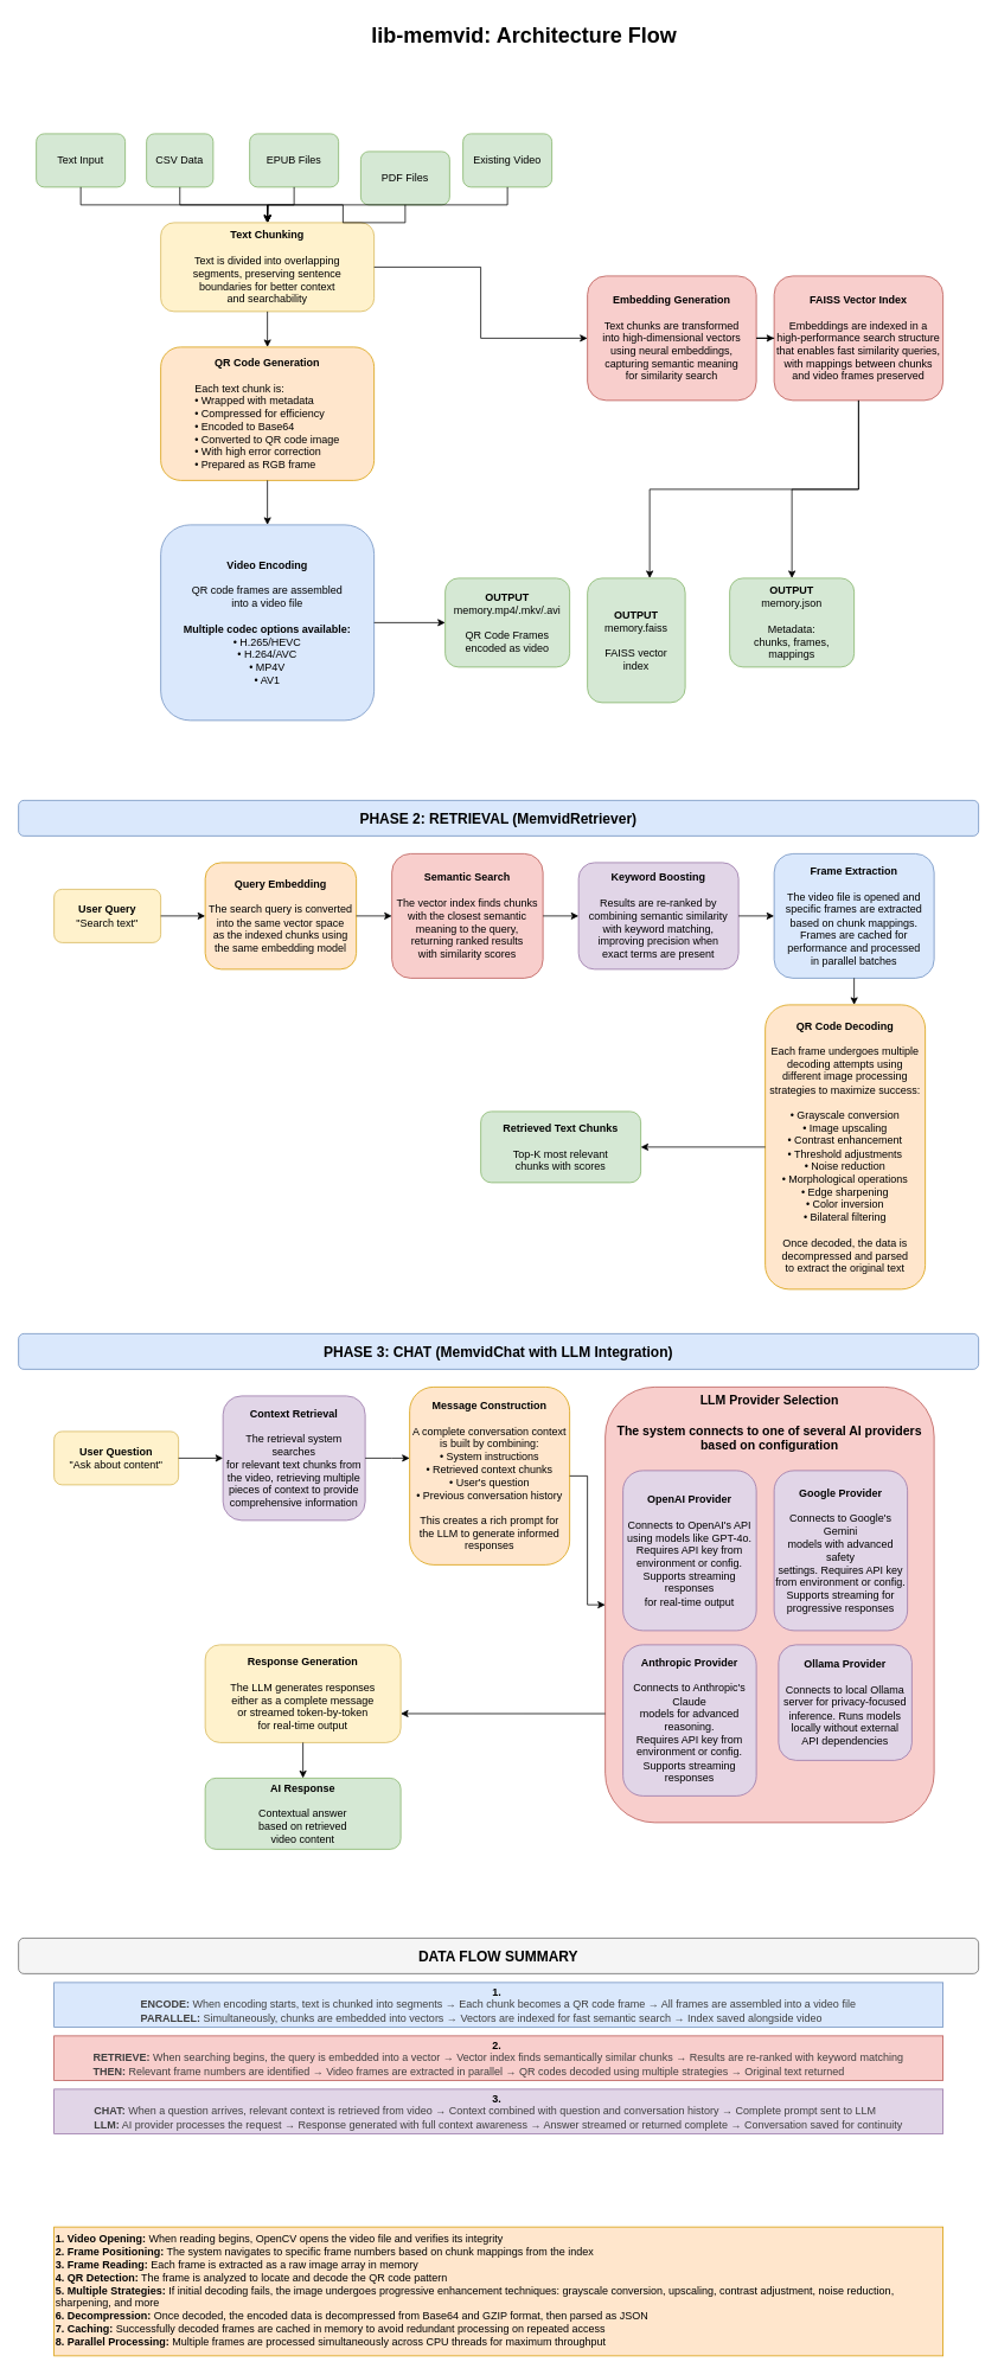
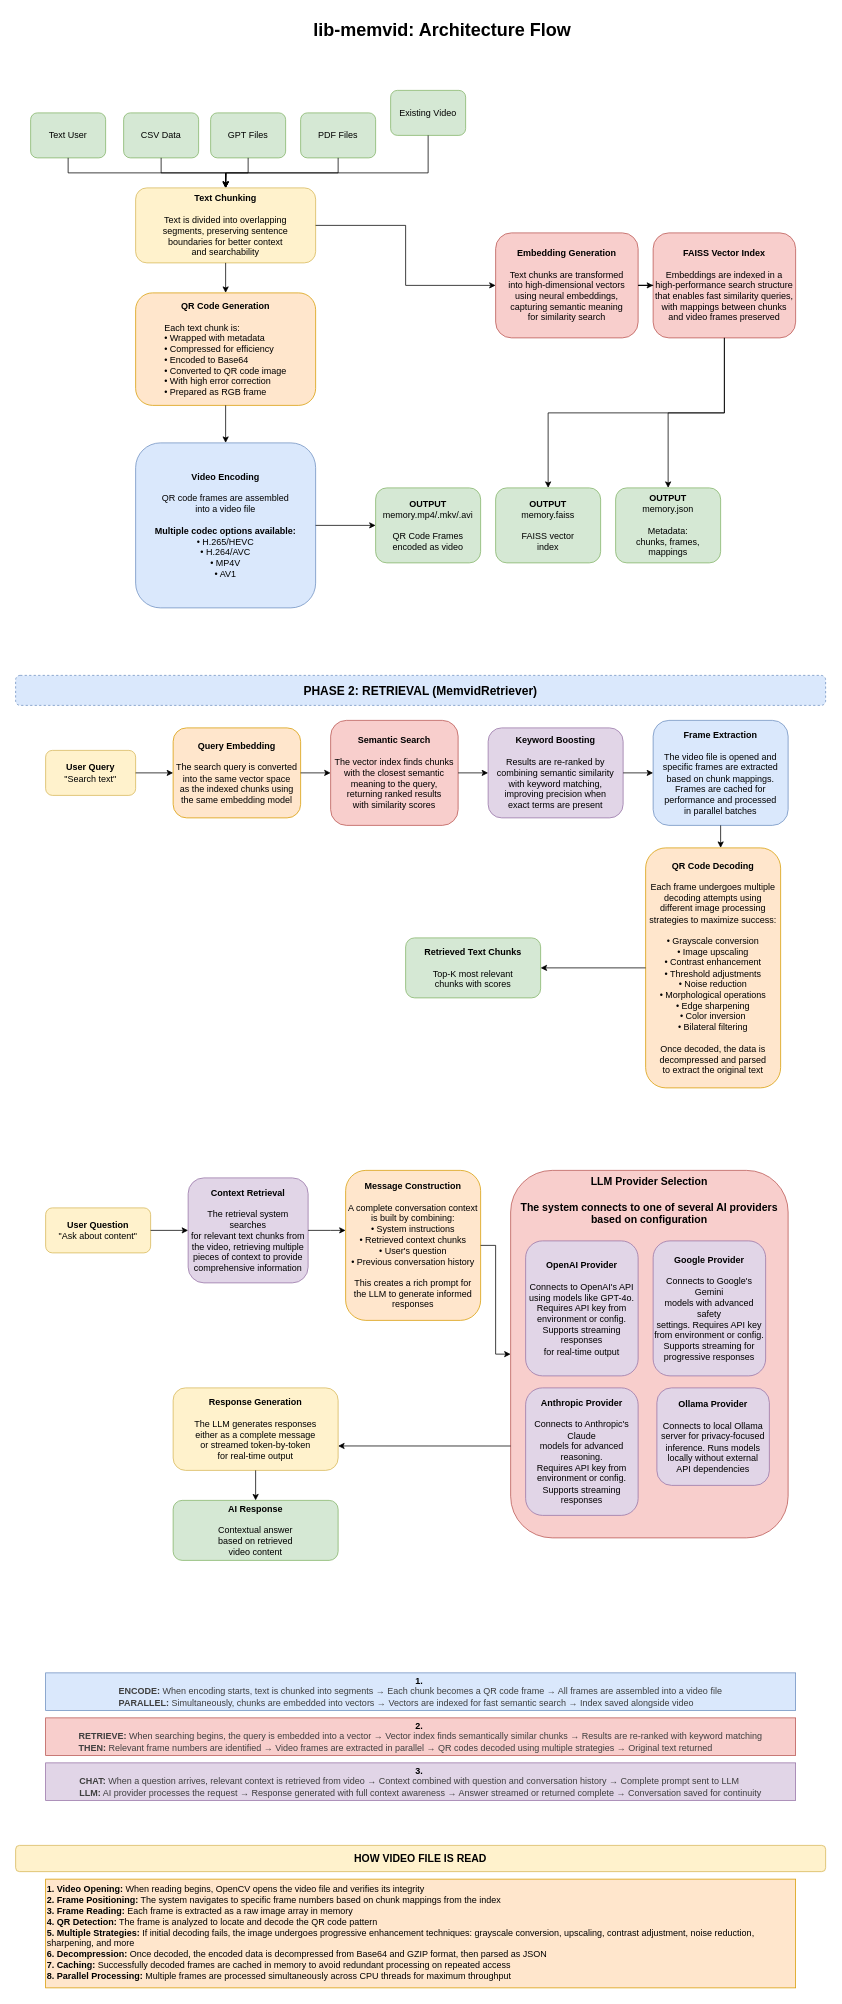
- <mxCell id="3" value="Text Input" style="rounded=1;whiteSpace=wrap;html=1;fillColor=#d5e8d4;strokeColor=#82b366;align=center;" parent="1" vertex="1"><mxGeometry x="40" y="150" width="100" height="60" as="geometry" /></mxCell>
+ <mxCell id="3" value="Text User" style="rounded=1;whiteSpace=wrap;html=1;fillColor=#d5e8d4;strokeColor=#82b366;align=center;" parent="1" vertex="1"><mxGeometry x="40" y="150" width="100" height="60" as="geometry" /></mxCell>
- <mxCell id="6" value="CSV Data" style="rounded=1;whiteSpace=wrap;html=1;fillColor=#d5e8d4;strokeColor=#82b366;align=center;" parent="1" vertex="1"><mxGeometry x="164" y="150" width="75" height="60" as="geometry" /></mxCell>
+ <mxCell id="6" value="CSV Data" style="rounded=1;whiteSpace=wrap;html=1;fillColor=#d5e8d4;strokeColor=#82b366;align=center;" parent="1" vertex="1"><mxGeometry x="164" y="150" width="100" height="60" as="geometry" /></mxCell>
- <mxCell id="5" value="EPUB Files" style="rounded=1;whiteSpace=wrap;html=1;fillColor=#d5e8d4;strokeColor=#82b366;align=center;" parent="1" vertex="1"><mxGeometry x="280" y="150" width="100" height="60" as="geometry" /></mxCell>
+ <mxCell id="5" value="GPT Files" style="rounded=1;whiteSpace=wrap;html=1;fillColor=#d5e8d4;strokeColor=#82b366;align=center;" parent="1" vertex="1"><mxGeometry x="280" y="150" width="100" height="60" as="geometry" /></mxCell>
- <mxCell id="7" value="Existing Video" style="rounded=1;whiteSpace=wrap;html=1;fillColor=#d5e8d4;strokeColor=#82b366;align=center;" parent="1" vertex="1"><mxGeometry x="520" y="150" width="100" height="60" as="geometry" /></mxCell>
+ <mxCell id="7" value="Existing Video" style="rounded=1;whiteSpace=wrap;html=1;fillColor=#d5e8d4;strokeColor=#82b366;align=center;" parent="1" vertex="1"><mxGeometry x="520" y="120" width="100" height="60" as="geometry" /></mxCell>
- <mxCell id="4" value="PDF Files" style="rounded=1;whiteSpace=wrap;html=1;fillColor=#d5e8d4;strokeColor=#82b366;align=center;" parent="1" vertex="1"><mxGeometry x="405" y="170" width="100" height="60" as="geometry" /></mxCell>
+ <mxCell id="4" value="PDF Files" style="rounded=1;whiteSpace=wrap;html=1;fillColor=#d5e8d4;strokeColor=#82b366;align=center;" parent="1" vertex="1"><mxGeometry x="400" y="150" width="100" height="60" as="geometry" /></mxCell>
- <mxCell id="22" value="&lt;b&gt;OUTPUT&lt;/b&gt;&lt;br&gt;memory.faiss&lt;br&gt;&lt;br&gt;FAISS vector&lt;br&gt;index" style="rounded=1;whiteSpace=wrap;html=1;fillColor=#d5e8d4;strokeColor=#82b366;align=center;" parent="1" vertex="1"><mxGeometry x="660" y="650" width="110" height="140" as="geometry" /></mxCell>
+ <mxCell id="22" value="&lt;b&gt;OUTPUT&lt;/b&gt;&lt;br&gt;memory.faiss&lt;br&gt;&lt;br&gt;FAISS vector&lt;br&gt;index" style="rounded=1;whiteSpace=wrap;html=1;fillColor=#d5e8d4;strokeColor=#82b366;align=center;" parent="1" vertex="1"><mxGeometry x="660" y="650" width="140" height="100" as="geometry" /></mxCell>
- <mxCell id="27" value="PHASE 2: RETRIEVAL (MemvidRetriever)" style="rounded=1;whiteSpace=wrap;html=1;fontSize=16;fontStyle=1;fillColor=#dae8fc;strokeColor=#6c8ebf;align=center;" parent="1" vertex="1"><mxGeometry x="20" y="900" width="1080" height="40" as="geometry" /></mxCell>
+ <mxCell id="27" value="PHASE 2: RETRIEVAL (MemvidRetriever)" style="rounded=1;whiteSpace=wrap;html=1;fontSize=16;fontStyle=1;fillColor=#dae8fc;strokeColor=#6c8ebf;align=center;dashed=1;" parent="1" vertex="1"><mxGeometry x="20" y="900" width="1080" height="40" as="geometry" /></mxCell>
- <mxCell id="41" value="PHASE 3: CHAT (MemvidChat with LLM Integration)" style="rounded=1;whiteSpace=wrap;html=1;fontSize=16;fontStyle=1;fillColor=#dae8fc;strokeColor=#6c8ebf;align=center;" parent="1" vertex="1"><mxGeometry x="20" y="1500" width="1080" height="40" as="geometry" /></mxCell>
- <mxCell id="56" value="DATA FLOW SUMMARY" style="rounded=1;whiteSpace=wrap;html=1;fontSize=16;fontStyle=1;fillColor=#f5f5f5;strokeColor=#666666;align=center;" parent="1" vertex="1"><mxGeometry x="20" y="2180" width="1080" height="40" as="geometry" /></mxCell>
+ <mxCell id="60" value="HOW VIDEO FILE IS READ" style="rounded=1;whiteSpace=wrap;html=1;fontSize=14;fontStyle=1;fillColor=#fff2cc;strokeColor=#d6b656;align=center;" parent="1" vertex="1"><mxGeometry x="20" y="2460" width="1080" height="35" as="geometry" /></mxCell>
